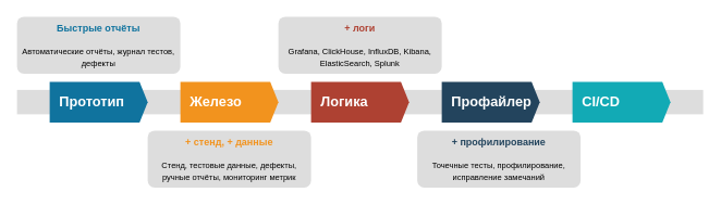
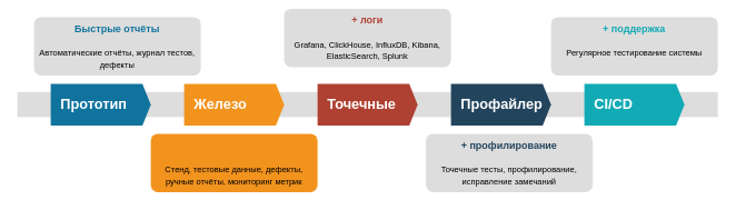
- <mxCell id="8" value="&lt;font style=&quot;font-size: 10px&quot;&gt;&lt;font style=&quot;font-size: 12px&quot; color=&quot;#10739E&quot;&gt;&lt;b&gt;Быстрые отчёты&lt;/b&gt;&lt;/font&gt;&lt;br&gt;&lt;br&gt;&lt;font size=&quot;1&quot;&gt;Автоматические отчёты, журнал тестов, дефекты&lt;/font&gt;&lt;/font&gt;" style="rounded=1;strokeColor=none;fillColor=#DDDDDD;align=center;arcSize=12;verticalAlign=top;whiteSpace=wrap;html=1;fontSize=12;" vertex="1" parent="1"><mxGeometry x="20" y="20" width="200" height="70" as="geometry" /></mxCell>
+ <mxCell id="8" value="&lt;font style=&quot;font-size: 10px&quot;&gt;&lt;font style=&quot;font-size: 12px&quot; color=&quot;#10739E&quot;&gt;&lt;b&gt;Быстрые отчёты&lt;/b&gt;&lt;/font&gt;&lt;br&gt;&lt;br&gt;&lt;font size=&quot;1&quot;&gt;Автоматические отчёты, журнал тестов, дефекты&lt;/font&gt;&lt;/font&gt;" style="rounded=1;strokeColor=none;fillColor=#DDDDDD;align=center;arcSize=12;verticalAlign=top;whiteSpace=wrap;html=1;fontSize=12;" vertex="1" parent="1"><mxGeometry x="40" y="20" width="200" height="70" as="geometry" /></mxCell>
- <mxCell id="10" value="&lt;font style=&quot;font-size: 10px&quot;&gt;&lt;font style=&quot;font-size: 12px&quot; color=&quot;#AE4132&quot;&gt;&lt;b&gt;+ логи&lt;/b&gt;&lt;/font&gt;&lt;br&gt;&lt;br&gt;&lt;font size=&quot;1&quot;&gt;Grafana, ClickHouse, InfluxDB, Kibana, ElasticSearch, Splunk&lt;/font&gt;&lt;/font&gt;" style="rounded=1;strokeColor=none;fillColor=#DDDDDD;align=center;arcSize=12;verticalAlign=top;whiteSpace=wrap;html=1;fontSize=12;" vertex="1" parent="1"><mxGeometry x="340" y="20" width="200" height="70" as="geometry" /></mxCell>
+ <mxCell id="10" value="&lt;font style=&quot;font-size: 10px&quot;&gt;&lt;font style=&quot;font-size: 12px&quot; color=&quot;#AE4132&quot;&gt;&lt;b&gt;+ логи&lt;/b&gt;&lt;/font&gt;&lt;br&gt;&lt;br&gt;&lt;font size=&quot;1&quot;&gt;Grafana, ClickHouse, InfluxDB, Kibana, ElasticSearch, Splunk&lt;/font&gt;&lt;/font&gt;" style="rounded=1;strokeColor=none;fillColor=#DDDDDD;align=center;arcSize=12;verticalAlign=top;whiteSpace=wrap;html=1;fontSize=12;" vertex="1" parent="1"><mxGeometry x="340" y="10" width="200" height="70" as="geometry" /></mxCell>
+ <mxCell id="12" value="&lt;font style=&quot;font-size: 10px&quot;&gt;&lt;font style=&quot;font-size: 12px&quot; color=&quot;#12AAB5&quot;&gt;&lt;b&gt;+ поддержка&lt;/b&gt;&lt;/font&gt;&lt;br&gt;&lt;br&gt;&lt;font size=&quot;1&quot;&gt;Регулярное тестирование системы&lt;/font&gt;&lt;/font&gt;" style="rounded=1;strokeColor=none;fillColor=#DDDDDD;align=center;arcSize=12;verticalAlign=top;whiteSpace=wrap;html=1;fontSize=12;" vertex="1" parent="1"><mxGeometry x="660" y="20" width="200" height="70" as="geometry" /></mxCell>
- <mxCell id="5" value="Логика" style="shape=mxgraph.infographic.ribbonSimple;notch1=0;notch2=10;notch=0;html=1;fillColor=#AE4132;strokeColor=none;shadow=0;fontSize=17;fontColor=#FFFFFF;align=left;spacingLeft=10;fontStyle=1;" vertex="1" parent="1"><mxGeometry x="380" y="100" width="120" height="50" as="geometry" /></mxCell>
+ <mxCell id="5" value="Точечные" style="shape=mxgraph.infographic.ribbonSimple;notch1=0;notch2=10;notch=0;html=1;fillColor=#AE4132;strokeColor=none;shadow=0;fontSize=17;fontColor=#FFFFFF;align=left;spacingLeft=10;fontStyle=1;" vertex="1" parent="1"><mxGeometry x="380" y="100" width="120" height="50" as="geometry" /></mxCell>
- <mxCell id="9" value="&lt;font style=&quot;font-size: 10px&quot;&gt;&lt;font style=&quot;font-size: 12px&quot; color=&quot;#F2931E&quot;&gt;&lt;b&gt;+ стенд, + данные&lt;/b&gt;&lt;/font&gt;&lt;br&gt;&lt;br&gt;&lt;font size=&quot;1&quot;&gt;Стенд, тестовые данные, дефекты, ручные отчёты, мониторинг метрик&lt;br&gt;&lt;/font&gt;&lt;/font&gt;" style="rounded=1;strokeColor=none;fillColor=#DDDDDD;align=center;arcSize=12;verticalAlign=top;whiteSpace=wrap;html=1;fontSize=12;" vertex="1" parent="1"><mxGeometry x="180" y="160" width="200" height="70" as="geometry" /></mxCell>
+ <mxCell id="9" value="&lt;font style=&quot;font-size: 10px&quot;&gt;&lt;font style=&quot;font-size: 12px&quot; color=&quot;#F2931E&quot;&gt;&lt;b&gt;+ стенд, + данные&lt;/b&gt;&lt;/font&gt;&lt;br&gt;&lt;br&gt;&lt;font size=&quot;1&quot;&gt;Стенд, тестовые данные, дефекты, ручные отчёты, мониторинг метрик&lt;br&gt;&lt;/font&gt;&lt;/font&gt;" style="rounded=1;strokeColor=none;fillColor=#f2931e;align=center;arcSize=12;verticalAlign=top;whiteSpace=wrap;html=1;fontSize=12;" vertex="1" parent="1"><mxGeometry x="180" y="160" width="200" height="70" as="geometry" /></mxCell>
